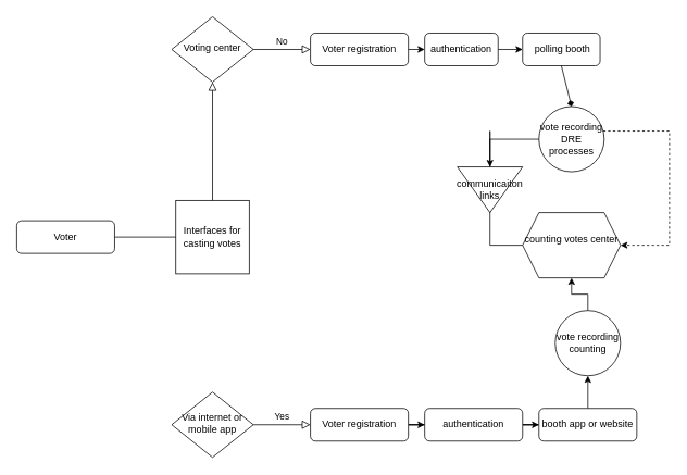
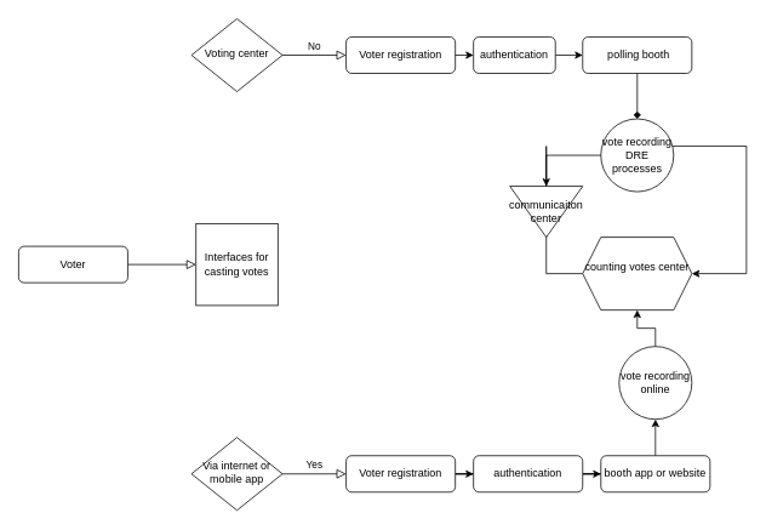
- <mxCell id="11" value="&amp;nbsp;polling booth" style="rounded=1;whiteSpace=wrap;html=1;fontSize=12;glass=0;strokeWidth=1;shadow=0;" vertex="1" parent="1"><mxGeometry x="640" y="40" width="95" height="40" as="geometry" /></mxCell>
+ <mxCell id="11" value="&amp;nbsp;polling booth" style="rounded=1;whiteSpace=wrap;html=1;fontSize=12;glass=0;strokeWidth=1;shadow=0;" vertex="1" parent="1"><mxGeometry x="640" y="40" width="120" height="40" as="geometry" /></mxCell>
- <mxCell id="2" value="" style="rounded=0;html=1;jettySize=auto;orthogonalLoop=1;fontSize=11;endArrow=block;endFill=0;endSize=8;strokeWidth=1;shadow=0;labelBackgroundColor=none;edgeStyle=orthogonalEdgeStyle;" parent="1" source="3" target="5" edge="1"><mxGeometry relative="1" as="geometry" /></mxCell>
+ <mxCell id="2" value="" style="rounded=0;html=1;jettySize=auto;orthogonalLoop=1;fontSize=11;endArrow=block;endFill=0;endSize=8;strokeWidth=1;shadow=0;labelBackgroundColor=none;edgeStyle=orthogonalEdgeStyle;" parent="1" source="3" target="18" edge="1"><mxGeometry relative="1" as="geometry" /></mxCell>
- <mxCell id="13" style="edgeStyle=orthogonalEdgeStyle;rounded=0;orthogonalLoop=1;jettySize=auto;html=1;entryX=1;entryY=0.5;entryDx=0;entryDy=0;dashed=1;" edge="1" parent="1" source="15" target="17"><mxGeometry relative="1" as="geometry"><mxPoint x="710" y="300" as="targetPoint" /><Array as="points"><mxPoint x="820" y="160" /><mxPoint x="820" y="300" /></Array></mxGeometry></mxCell>
+ <mxCell id="13" style="edgeStyle=orthogonalEdgeStyle;rounded=0;orthogonalLoop=1;jettySize=auto;html=1;entryX=1;entryY=0.5;entryDx=0;entryDy=0;" edge="1" parent="1" source="15" target="17"><mxGeometry relative="1" as="geometry"><mxPoint x="710" y="300" as="targetPoint" /><Array as="points"><mxPoint x="820" y="160" /><mxPoint x="820" y="300" /></Array></mxGeometry></mxCell>
- <mxCell id="28" value="communicaiton links" style="triangle;whiteSpace=wrap;html=1;direction=south;" vertex="1" parent="1"><mxGeometry x="560" y="204" width="80" height="56" as="geometry" /></mxCell>
+ <mxCell id="28" value="communicaiton center" style="triangle;whiteSpace=wrap;html=1;direction=south;" vertex="1" parent="1"><mxGeometry x="560" y="204" width="80" height="56" as="geometry" /></mxCell>
- <mxCell id="26" value="&lt;div&gt;vote recording&lt;/div&gt;&lt;div&gt;counting &lt;br&gt; &lt;/div&gt;" style="ellipse;whiteSpace=wrap;html=1;aspect=fixed;" vertex="1" parent="1"><mxGeometry x="680" y="380" width="80" height="80" as="geometry" /></mxCell>
+ <mxCell id="26" value="&lt;div&gt;vote recording&lt;/div&gt;&lt;div&gt;online &lt;br&gt; &lt;/div&gt;" style="ellipse;whiteSpace=wrap;html=1;aspect=fixed;" vertex="1" parent="1"><mxGeometry x="680" y="380" width="80" height="80" as="geometry" /></mxCell>
